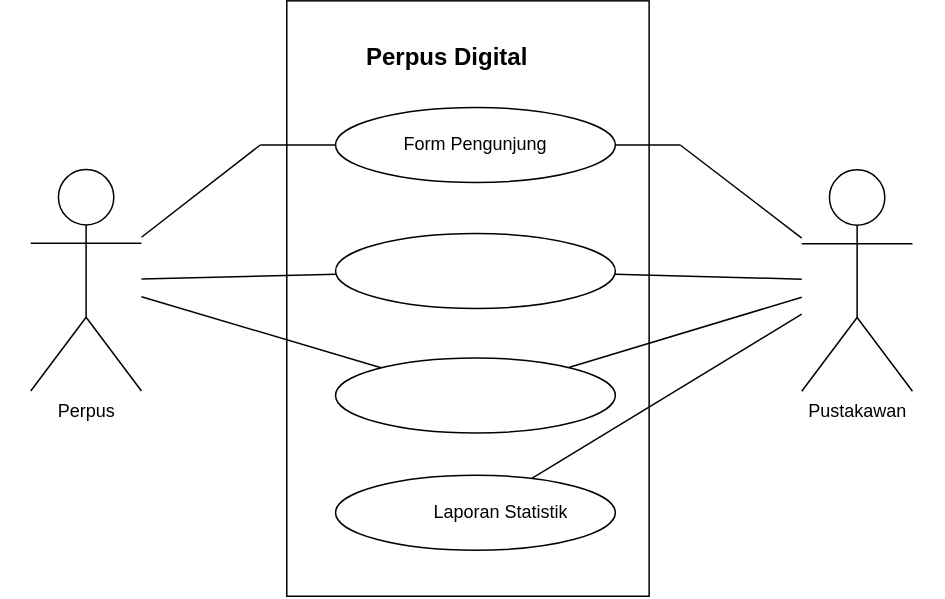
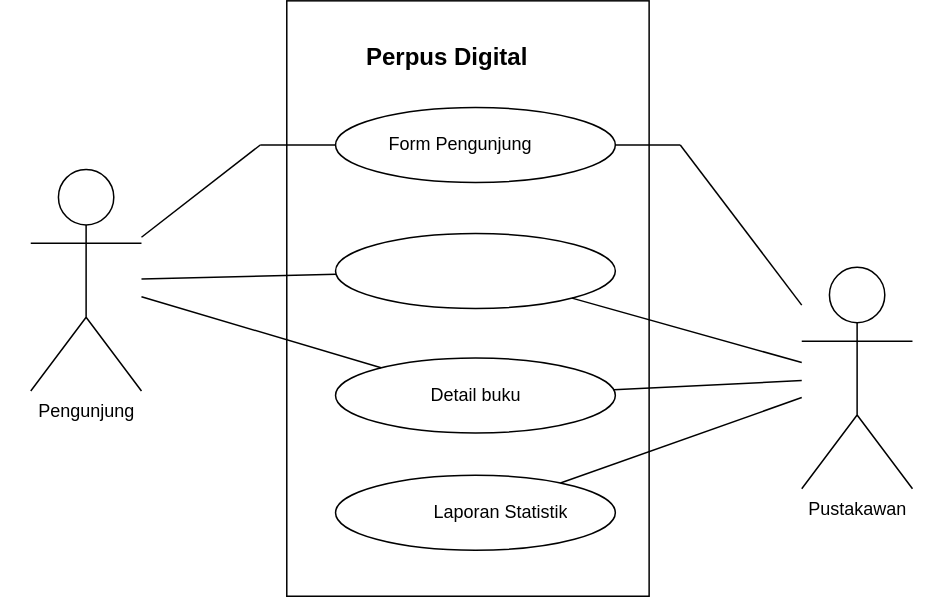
- <mxCell id="5" value="Form Pengunjung" style="text;strokeColor=none;fillColor=none;align=left;verticalAlign=middle;spacingLeft=4;spacingRight=4;overflow=hidden;points=[[0,0.5],[1,0.5]];portConstraint=eastwest;rotatable=0;whiteSpace=wrap;html=1;" parent="1" vertex="1"><mxGeometry x="263.13" y="84" width="106.68" height="20" as="geometry" /></mxCell>
+ <mxCell id="5" value="Form Pengunjung" style="text;strokeColor=none;fillColor=none;align=left;verticalAlign=middle;spacingLeft=4;spacingRight=4;overflow=hidden;points=[[0,0.5],[1,0.5]];portConstraint=eastwest;rotatable=0;whiteSpace=wrap;html=1;" parent="1" vertex="1"><mxGeometry x="253.13" y="84" width="106.68" height="20" as="geometry" /></mxCell>
- <mxCell id="12" value="Pustakawan" style="shape=umlActor;verticalLabelPosition=bottom;verticalAlign=top;html=1;outlineConnect=0;" parent="1" vertex="1"><mxGeometry x="534" y="110.54" width="73.82" height="147.64" as="geometry" /></mxCell>
+ <mxCell id="12" value="Pustakawan" style="shape=umlActor;verticalLabelPosition=bottom;verticalAlign=top;html=1;outlineConnect=0;" parent="1" vertex="1"><mxGeometry x="534" y="175.54" width="73.82" height="147.64" as="geometry" /></mxCell>
+ <mxCell id="9" value="Detail buku" style="text;strokeColor=none;fillColor=none;align=left;verticalAlign=middle;spacingLeft=4;spacingRight=4;overflow=hidden;points=[[0,0.5],[1,0.5]];portConstraint=eastwest;rotatable=0;whiteSpace=wrap;html=1;" parent="1" vertex="1"><mxGeometry x="280.93" y="251" width="73.07" height="20" as="geometry" /></mxCell>
- <mxCell id="11" value="Perpus" style="shape=umlActor;verticalLabelPosition=bottom;verticalAlign=top;html=1;outlineConnect=0;" parent="1" vertex="1"><mxGeometry x="20" y="110.36" width="73.82" height="147.64" as="geometry" /></mxCell>
+ <mxCell id="11" value="Pengunjung" style="shape=umlActor;verticalLabelPosition=bottom;verticalAlign=top;html=1;outlineConnect=0;" parent="1" vertex="1"><mxGeometry x="20" y="110.36" width="73.82" height="147.64" as="geometry" /></mxCell>
